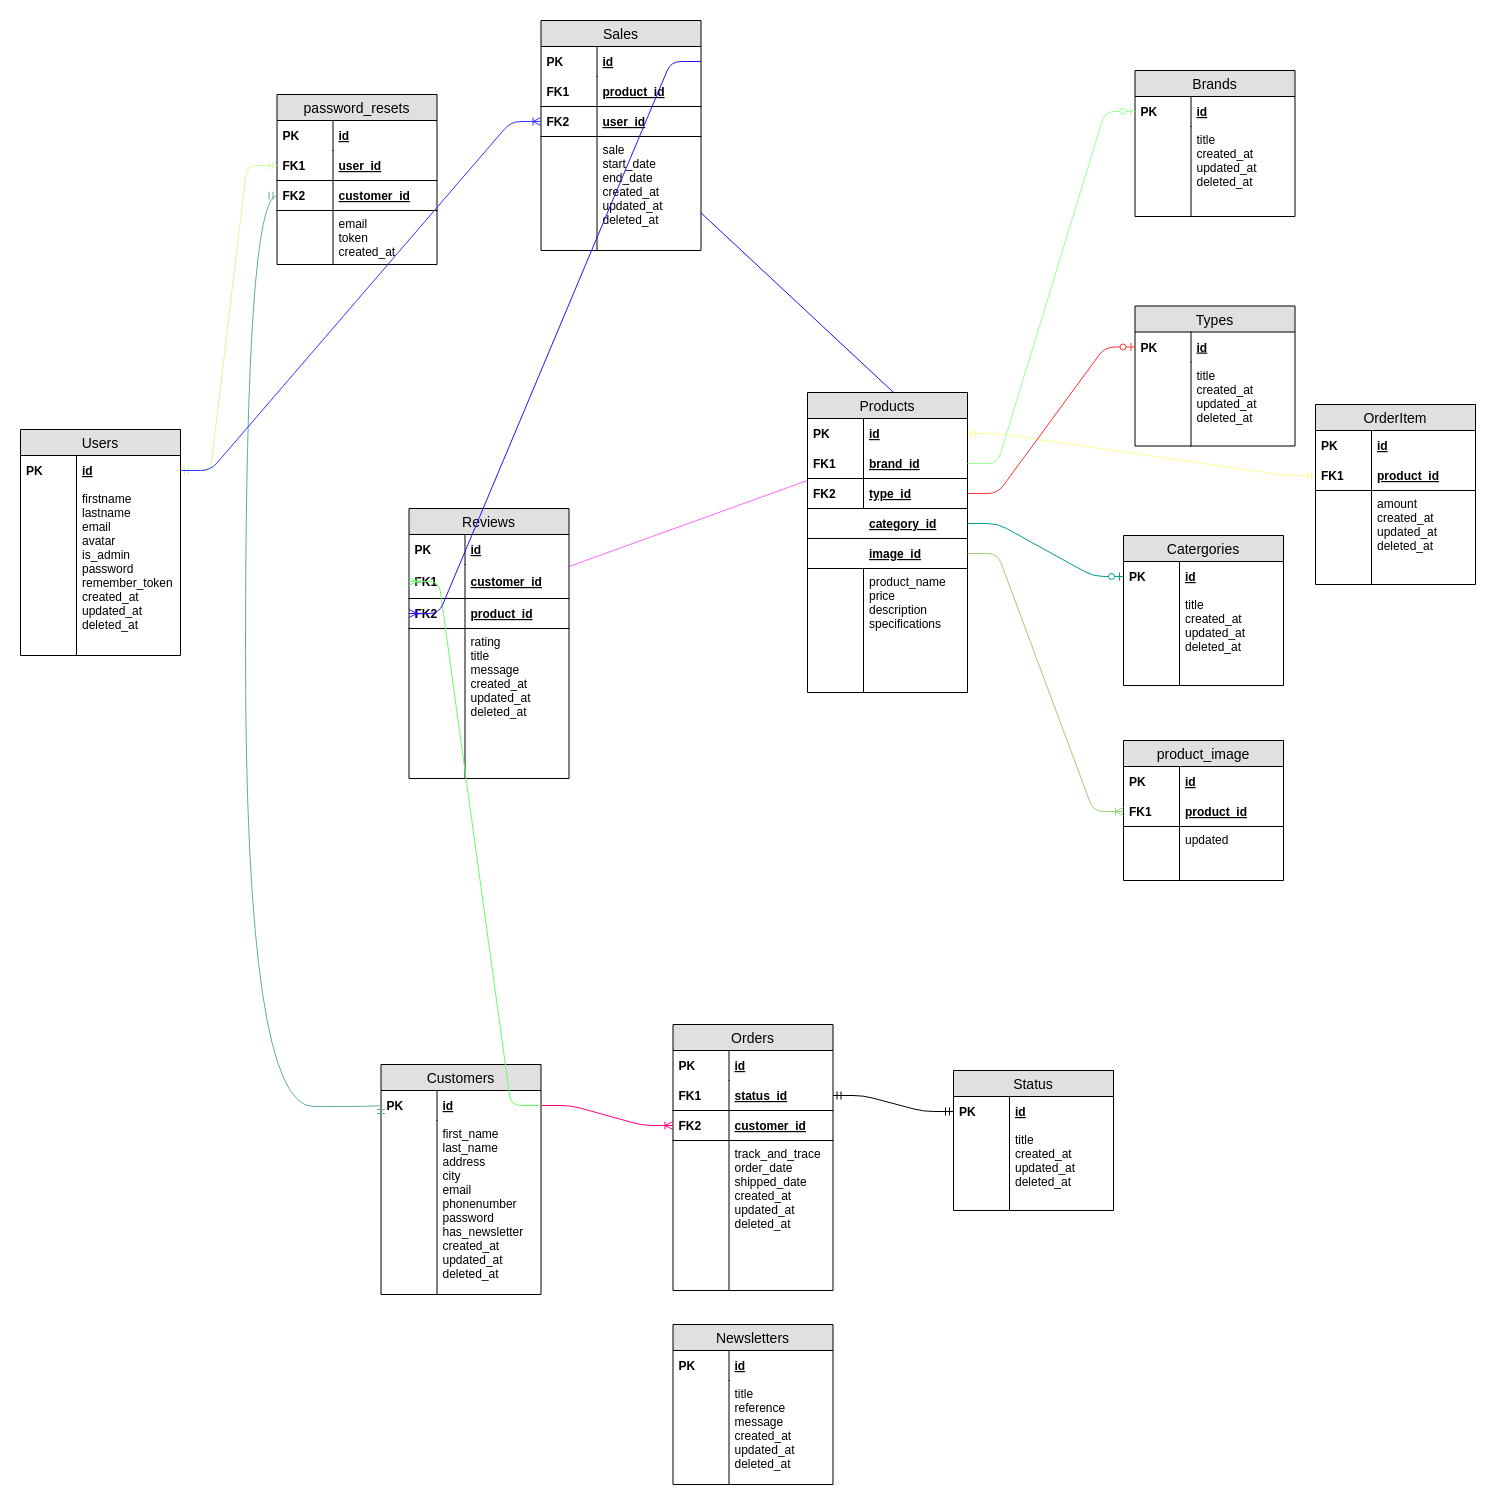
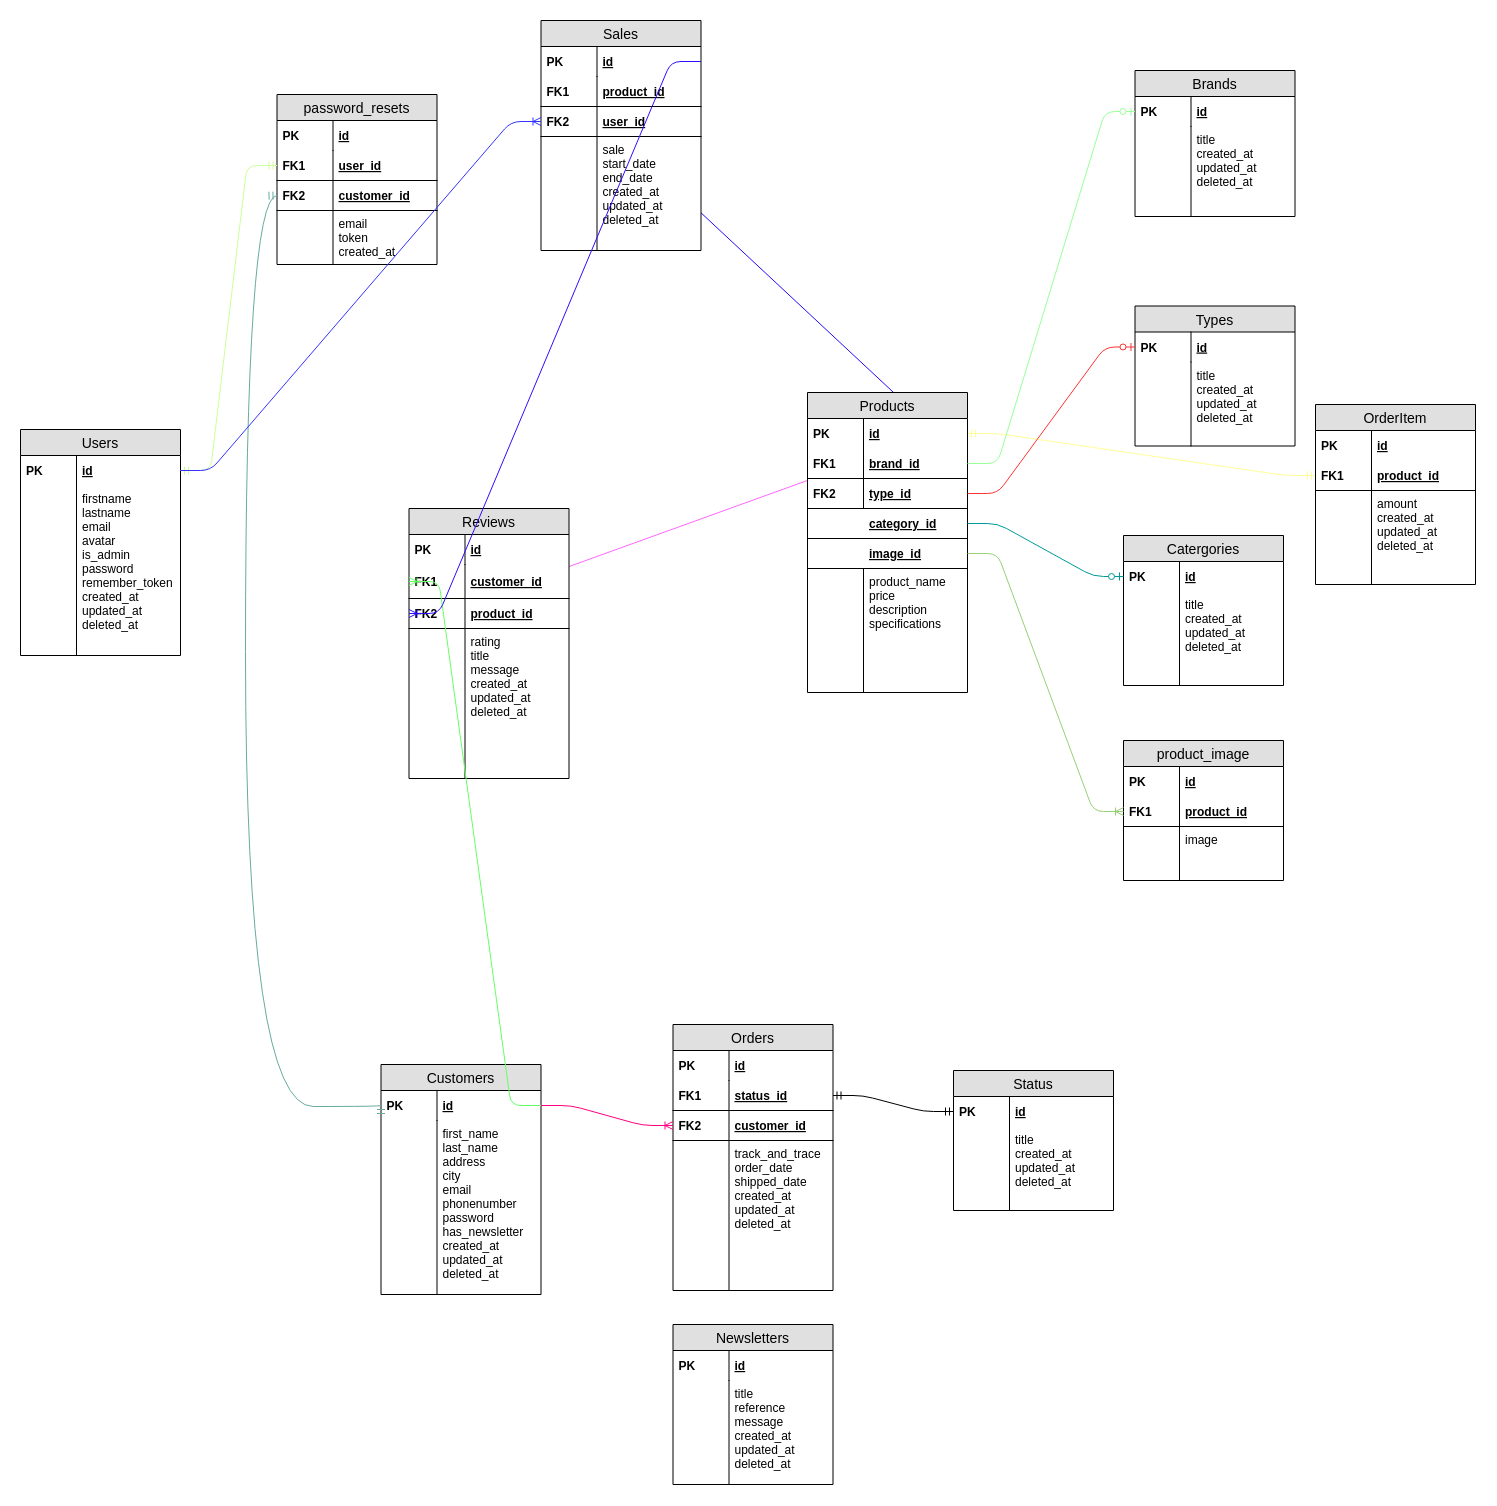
- <mxCell id="94" value="updated&#10;&#10;" style="shape=partialRectangle;top=0;left=0;right=0;bottom=0;align=left;verticalAlign=top;fillColor=none;spacingLeft=60;spacingRight=4;overflow=hidden;rotatable=0;points=[[0,0.5],[1,0.5]];portConstraint=eastwest;dropTarget=0;fontSize=12;" parent="89" vertex="1"><mxGeometry y="86" width="160" height="54" as="geometry" /></mxCell>
+ <mxCell id="94" value="image&#10;&#10;" style="shape=partialRectangle;top=0;left=0;right=0;bottom=0;align=left;verticalAlign=top;fillColor=none;spacingLeft=60;spacingRight=4;overflow=hidden;rotatable=0;points=[[0,0.5],[1,0.5]];portConstraint=eastwest;dropTarget=0;fontSize=12;" parent="89" vertex="1"><mxGeometry y="86" width="160" height="54" as="geometry" /></mxCell>
